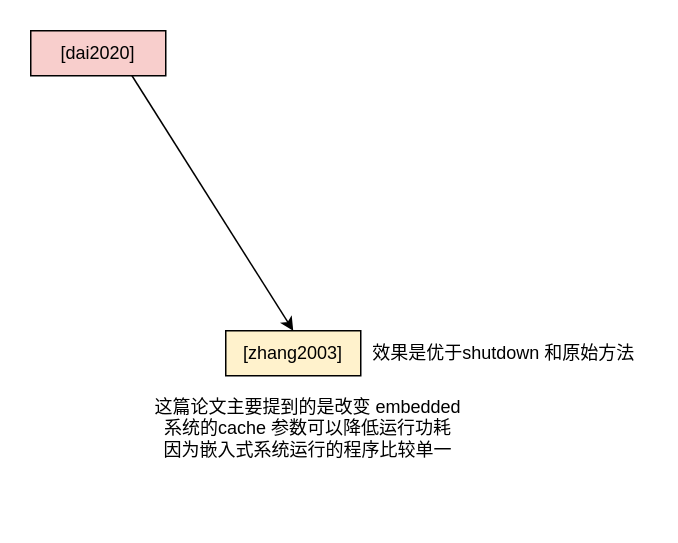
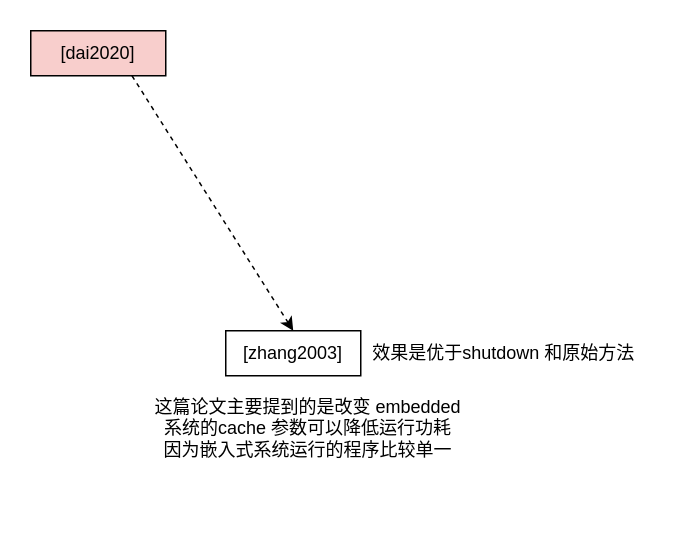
- <mxCell id="3" value="" style="endArrow=classic;html=1;exitX=0.75;exitY=1;exitDx=0;exitDy=0;entryX=0.5;entryY=0;entryDx=0;entryDy=0;" edge="1" parent="1" source="2" target="6"><mxGeometry width="50" height="50" relative="1" as="geometry"><mxPoint x="210" y="170" as="sourcePoint" /><mxPoint x="260" y="120" as="targetPoint" /></mxGeometry></mxCell>
+ <mxCell id="3" value="" style="endArrow=classic;html=1;exitX=0.75;exitY=1;exitDx=0;exitDy=0;entryX=0.5;entryY=0;entryDx=0;entryDy=0;dashed=1;" edge="1" parent="1" source="2" target="6"><mxGeometry width="50" height="50" relative="1" as="geometry"><mxPoint x="210" y="170" as="sourcePoint" /><mxPoint x="260" y="120" as="targetPoint" /></mxGeometry></mxCell>
- <mxCell id="6" value="[zhang2003]" style="rounded=0;whiteSpace=wrap;html=1;fillColor=#fff2cc;" vertex="1" parent="5"><mxGeometry x="40" width="90" height="30" as="geometry" /></mxCell>
+ <mxCell id="6" value="[zhang2003]" style="rounded=0;whiteSpace=wrap;html=1;" vertex="1" parent="5"><mxGeometry x="40" width="90" height="30" as="geometry" /></mxCell>
